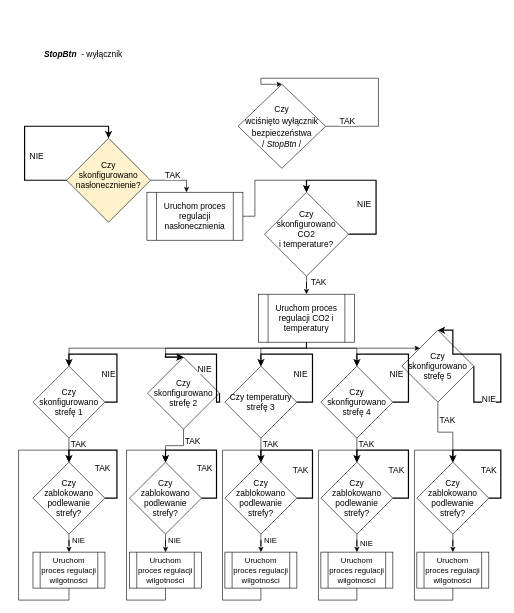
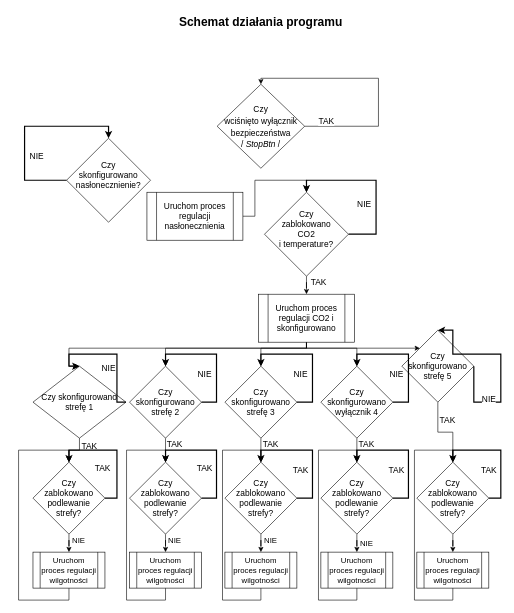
+ <mxCell id="2" value="&lt;b&gt;&lt;font style=&quot;font-size: 20px&quot;&gt;Schemat działania programu&lt;/font&gt;&lt;/b&gt;" style="text;html=1;strokeColor=none;fillColor=none;align=center;verticalAlign=middle;whiteSpace=wrap;rounded=0;" vertex="1" parent="1"><mxGeometry x="264" width="340" height="30" as="geometry" y="20" /></mxCell>
- <mxCell id="4" value="&lt;i style=&quot;font-weight: bold&quot;&gt;StopBtn&amp;nbsp;&lt;/i&gt;&amp;nbsp;- wyłącznik&amp;nbsp;" style="text;html=1;strokeColor=none;fillColor=none;align=center;verticalAlign=middle;whiteSpace=wrap;rounded=0;fontSize=14;" vertex="1" parent="1"><mxGeometry width="240" height="140" as="geometry" x="20" y="20" /></mxCell>
- <mxCell id="3" value="&lt;font style=&quot;font-size: 14px&quot;&gt;Czy &lt;br&gt;wciśnięto wyłącznik bezpieczeństwa&lt;br&gt;/ &lt;i&gt;StopBtn &lt;/i&gt;/&lt;br&gt;&lt;/font&gt;" style="rhombus;whiteSpace=wrap;html=1;fontSize=16;" vertex="1" parent="1"><mxGeometry x="396" y="140" width="146" height="140" as="geometry" /></mxCell>
+ <mxCell id="3" value="&lt;font style=&quot;font-size: 14px&quot;&gt;Czy &lt;br&gt;wciśnięto wyłącznik bezpieczeństwa&lt;br&gt;/ &lt;i&gt;StopBtn &lt;/i&gt;/&lt;br&gt;&lt;/font&gt;" style="rhombus;whiteSpace=wrap;html=1;fontSize=16;" vertex="1" parent="1"><mxGeometry x="361" y="140" width="146" height="140" as="geometry" /></mxCell>
- <mxCell id="19" value="Czy &lt;br&gt;skonfigurowano&lt;br&gt;nasłonecznienie?&lt;br&gt;&amp;nbsp;" style="rhombus;whiteSpace=wrap;html=1;fontSize=14;fillColor=#fff2cc;" vertex="1" parent="1"><mxGeometry x="110" y="230" width="140" height="140" as="geometry" /></mxCell>
+ <mxCell id="19" value="Czy &lt;br&gt;skonfigurowano&lt;br&gt;nasłonecznienie?&lt;br&gt;&amp;nbsp;" style="rhombus;whiteSpace=wrap;html=1;fontSize=14;" vertex="1" parent="1"><mxGeometry x="110" y="230" width="140" height="140" as="geometry" /></mxCell>
- <mxCell id="17" style="edgeStyle=orthogonalEdgeStyle;rounded=0;orthogonalLoop=1;jettySize=auto;html=1;fontSize=14;" edge="1" parent="1" source="19" target="29"><mxGeometry relative="1" as="geometry"><mxPoint x="340" y="320" as="targetPoint" /><Array as="points"><mxPoint x="310" y="300" /><mxPoint x="310" y="320" /></Array></mxGeometry></mxCell>
- <mxCell id="18" value="TAK" style="edgeLabel;html=1;align=center;verticalAlign=middle;resizable=0;points=[];fontSize=14;" vertex="1" connectable="0" parent="17"><mxGeometry x="-0.654" y="-1" relative="1" as="geometry"><mxPoint x="22" y="-11" as="offset" /></mxGeometry></mxCell>
- <mxCell id="26" value="Czy &lt;br&gt;skonfigurowano&lt;br&gt;CO2 &lt;br&gt;i temperature?&lt;br&gt;&amp;nbsp;" style="rhombus;whiteSpace=wrap;html=1;fontSize=14;" vertex="1" parent="1"><mxGeometry x="440" y="320" width="140" height="140" as="geometry" /></mxCell>
+ <mxCell id="26" value="Czy &lt;br&gt;zablokowano&lt;br&gt;CO2 &lt;br&gt;i temperature?&lt;br&gt;&amp;nbsp;" style="rhombus;whiteSpace=wrap;html=1;fontSize=14;" vertex="1" parent="1"><mxGeometry x="440" y="320" width="140" height="140" as="geometry" /></mxCell>
- <mxCell id="31" value="Uruchom proces regulacji CO2 i temperatury" style="shape=process;whiteSpace=wrap;html=1;backgroundOutline=1;fontSize=14;" vertex="1" parent="1"><mxGeometry x="430" y="490" width="160" height="80" as="geometry" /></mxCell>
+ <mxCell id="31" value="Uruchom proces regulacji CO2 i skonfigurowano" style="shape=process;whiteSpace=wrap;html=1;backgroundOutline=1;fontSize=14;" vertex="1" parent="1"><mxGeometry x="430" y="490" width="160" height="80" as="geometry" /></mxCell>
- <mxCell id="10" value="Czy skonfigurowano strefę 2" style="rhombus;whiteSpace=wrap;html=1;fontSize=14;" vertex="1" parent="1"><mxGeometry x="245" y="595" width="120" height="120" as="geometry" /></mxCell>
+ <mxCell id="10" value="Czy skonfigurowano strefę 2" style="rhombus;whiteSpace=wrap;html=1;fontSize=14;" vertex="1" parent="1"><mxGeometry x="215" y="610" width="120" height="120" as="geometry" /></mxCell>
- <mxCell id="8" value="Czy skonfigurowano strefę 1" style="rhombus;whiteSpace=wrap;html=1;fontSize=14;" vertex="1" parent="1"><mxGeometry x="54" y="610" width="120" height="120" as="geometry" /></mxCell>
+ <mxCell id="8" value="Czy skonfigurowano strefę 1" style="rhombus;whiteSpace=wrap;html=1;fontSize=14;" vertex="1" parent="1"><mxGeometry x="54" y="610" width="155" height="120" as="geometry" /></mxCell>
- <mxCell id="12" value="Czy temperatury strefę 3" style="rhombus;whiteSpace=wrap;html=1;fontSize=14;" vertex="1" parent="1"><mxGeometry x="374" y="610" width="120" height="120" as="geometry" /></mxCell>
+ <mxCell id="12" value="Czy skonfigurowano strefę 3" style="rhombus;whiteSpace=wrap;html=1;fontSize=14;" vertex="1" parent="1"><mxGeometry x="374" y="610" width="120" height="120" as="geometry" /></mxCell>
- <mxCell id="14" value="Czy skonfigurowano strefę 4" style="rhombus;whiteSpace=wrap;html=1;fontSize=14;" vertex="1" parent="1"><mxGeometry x="534" y="610" width="120" height="120" as="geometry" /></mxCell>
+ <mxCell id="14" value="Czy skonfigurowano wyłącznik 4" style="rhombus;whiteSpace=wrap;html=1;fontSize=14;" vertex="1" parent="1"><mxGeometry x="534" y="610" width="120" height="120" as="geometry" /></mxCell>
